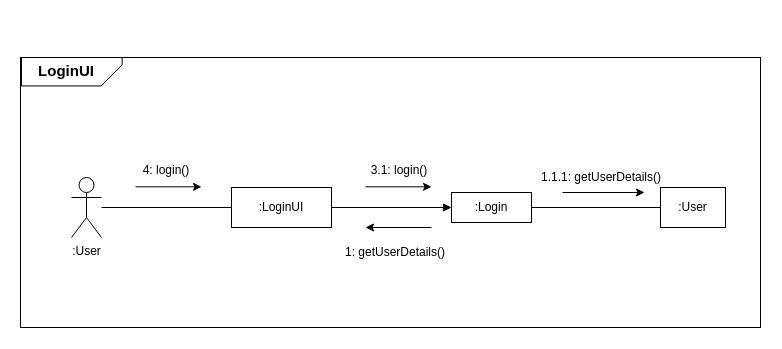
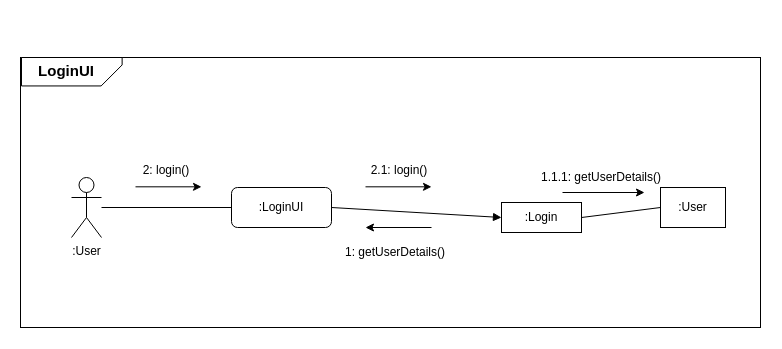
- <mxCell id="16" value="4: login&lt;span style=&quot;background-color: transparent; color: light-dark(rgb(0, 0, 0), rgb(255, 255, 255));&quot;&gt;()&lt;/span&gt;" style="text;html=1;align=center;verticalAlign=middle;whiteSpace=wrap;rounded=0;" parent="1" vertex="1"><mxGeometry x="101" y="154.995" width="130" height="30" as="geometry" /></mxCell>
+ <mxCell id="16" value="2: login&lt;span style=&quot;background-color: transparent; color: light-dark(rgb(0, 0, 0), rgb(255, 255, 255));&quot;&gt;()&lt;/span&gt;" style="text;html=1;align=center;verticalAlign=middle;whiteSpace=wrap;rounded=0;" parent="1" vertex="1"><mxGeometry x="101" y="154.995" width="130" height="30" as="geometry" /></mxCell>
- <mxCell id="17" value="3.1: login()" style="text;html=1;align=center;verticalAlign=middle;whiteSpace=wrap;rounded=0;" parent="1" vertex="1"><mxGeometry x="326" y="154.995" width="146" height="30" as="geometry" /></mxCell>
+ <mxCell id="17" value="2.1: login()" style="text;html=1;align=center;verticalAlign=middle;whiteSpace=wrap;rounded=0;" parent="1" vertex="1"><mxGeometry x="326" y="154.995" width="146" height="30" as="geometry" /></mxCell>
- <mxCell id="4" value=":Login&lt;span style=&quot;background-color: transparent; color: light-dark(rgb(0, 0, 0), rgb(255, 255, 255));&quot;&gt;UI&lt;/span&gt;" style="rounded=0;whiteSpace=wrap;html=1;" parent="1" vertex="1"><mxGeometry x="231" y="187" width="100" height="40" as="geometry" /></mxCell>
+ <mxCell id="4" value=":Login&lt;span style=&quot;background-color: transparent; color: light-dark(rgb(0, 0, 0), rgb(255, 255, 255));&quot;&gt;UI&lt;/span&gt;" style="whiteSpace=wrap;html=1;rounded=1;" parent="1" vertex="1"><mxGeometry x="231" y="187" width="100" height="40" as="geometry" /></mxCell>
- <mxCell id="5" value=":Login" style="rounded=0;whiteSpace=wrap;html=1;" parent="1" vertex="1"><mxGeometry x="451" y="192" width="80" height="30" as="geometry" /></mxCell>
+ <mxCell id="5" value=":Login" style="rounded=0;whiteSpace=wrap;html=1;" parent="1" vertex="1"><mxGeometry x="501" y="202" width="80" height="30" as="geometry" /></mxCell>
